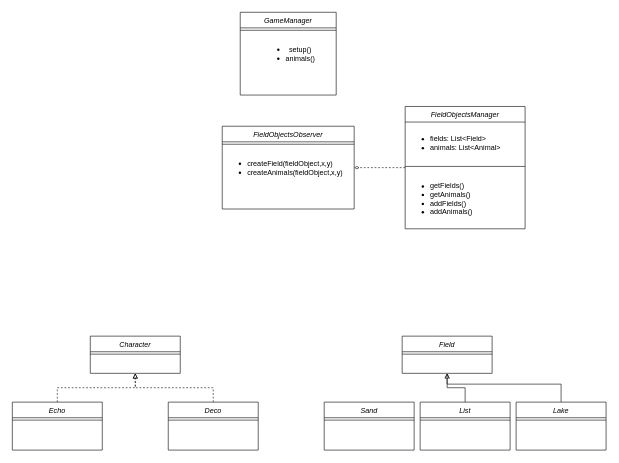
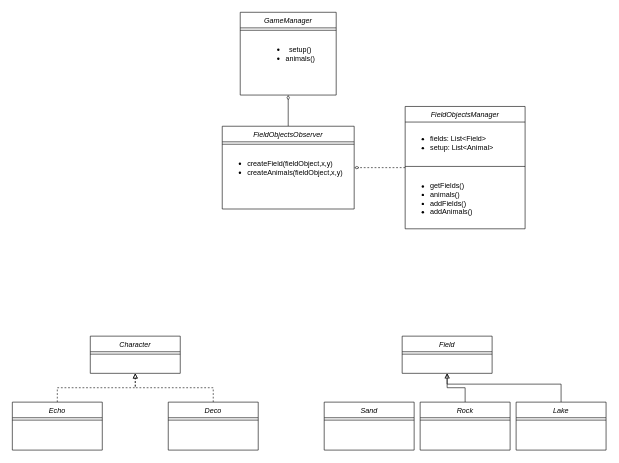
+ <mxCell id="5" style="edgeStyle=orthogonalEdgeStyle;rounded=0;orthogonalLoop=1;jettySize=auto;html=1;entryX=0.5;entryY=1;entryDx=0;entryDy=0;endArrow=diamondThin;endFill=0;" edge="1" parent="1" source="6" target="2"><mxGeometry relative="1" as="geometry" /></mxCell>
- <mxCell id="29" value="&lt;ul&gt;&lt;li&gt;fields: List&amp;lt;Field&amp;gt;&lt;/li&gt;&lt;li&gt;animals: List&amp;lt;Animal&amp;gt;&lt;/li&gt;&lt;/ul&gt;" style="text;html=1;align=left;verticalAlign=middle;resizable=0;points=[];autosize=1;strokeColor=none;fillColor=none;" vertex="1" parent="28"><mxGeometry y="26" width="200" height="70" as="geometry" /></mxCell>
+ <mxCell id="29" value="&lt;ul&gt;&lt;li&gt;fields: List&amp;lt;Field&amp;gt;&lt;/li&gt;&lt;li&gt;setup: List&amp;lt;Animal&amp;gt;&lt;/li&gt;&lt;/ul&gt;" style="text;html=1;align=left;verticalAlign=middle;resizable=0;points=[];autosize=1;strokeColor=none;fillColor=none;" vertex="1" parent="28"><mxGeometry y="26" width="200" height="70" as="geometry" /></mxCell>
- <mxCell id="31" value="&lt;ul&gt;&lt;li&gt;getFields()&lt;/li&gt;&lt;li&gt;getAnimals()&lt;/li&gt;&lt;li&gt;addFields()&lt;/li&gt;&lt;li&gt;addAnimals()&lt;/li&gt;&lt;/ul&gt;" style="text;html=1;align=left;verticalAlign=middle;resizable=0;points=[];autosize=1;strokeColor=none;fillColor=none;" vertex="1" parent="28"><mxGeometry y="104" width="200" height="100" as="geometry" /></mxCell>
+ <mxCell id="31" value="&lt;ul&gt;&lt;li&gt;getFields()&lt;/li&gt;&lt;li&gt;animals()&lt;/li&gt;&lt;li&gt;addFields()&lt;/li&gt;&lt;li&gt;addAnimals()&lt;/li&gt;&lt;/ul&gt;" style="text;html=1;align=left;verticalAlign=middle;resizable=0;points=[];autosize=1;strokeColor=none;fillColor=none;" vertex="1" parent="28"><mxGeometry y="104" width="200" height="100" as="geometry" /></mxCell>
- <mxCell id="22" value="List" style="swimlane;fontStyle=2;align=center;verticalAlign=top;childLayout=stackLayout;horizontal=1;startSize=26;horizontalStack=0;resizeParent=1;resizeLast=0;collapsible=1;marginBottom=0;rounded=0;shadow=0;strokeWidth=1;" vertex="1" parent="1"><mxGeometry x="700" y="670" width="150" height="80" as="geometry"><mxRectangle x="230" y="140" width="160" height="26" as="alternateBounds" /></mxGeometry></mxCell>
+ <mxCell id="22" value="Rock" style="swimlane;fontStyle=2;align=center;verticalAlign=top;childLayout=stackLayout;horizontal=1;startSize=26;horizontalStack=0;resizeParent=1;resizeLast=0;collapsible=1;marginBottom=0;rounded=0;shadow=0;strokeWidth=1;" vertex="1" parent="1"><mxGeometry x="700" y="670" width="150" height="80" as="geometry"><mxRectangle x="230" y="140" width="160" height="26" as="alternateBounds" /></mxGeometry></mxCell>
